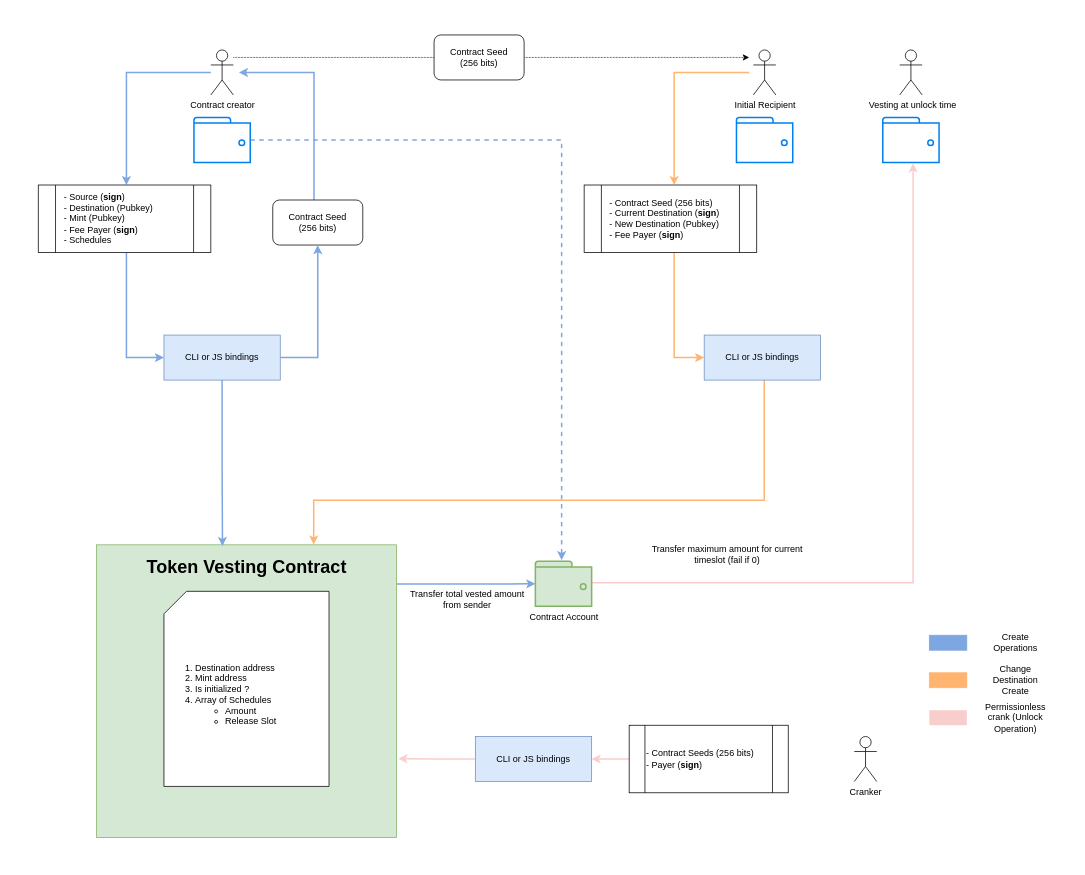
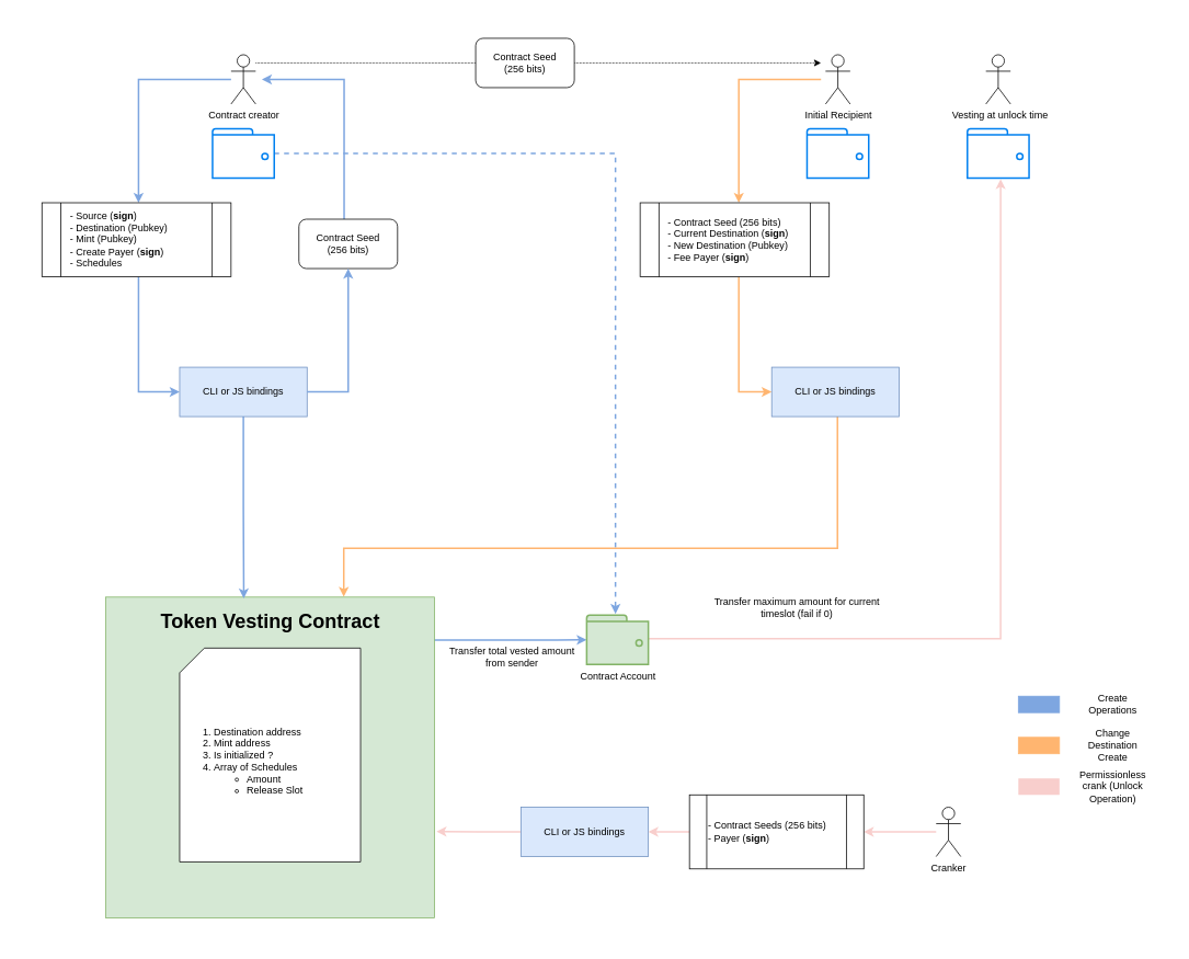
- <mxCell id="16" value="&lt;div&gt;- Source (&lt;b&gt;sign&lt;/b&gt;)&lt;/div&gt;&lt;div&gt;- Destination (Pubkey)&lt;/div&gt;&lt;div&gt;- Mint (Pubkey)&lt;br&gt;&lt;/div&gt;&lt;div&gt;- Fee Payer (&lt;b&gt;sign&lt;/b&gt;)&lt;br&gt;&lt;/div&gt;&lt;div&gt;- Schedules&lt;br&gt;&lt;/div&gt;" style="shape=process;whiteSpace=wrap;html=1;backgroundOutline=1;align=left;spacing=11;labelBorderColor=none;" parent="1" vertex="1"><mxGeometry x="50.5" y="246" width="230" height="90" as="geometry" /></mxCell>
+ <mxCell id="16" value="&lt;div&gt;- Source (&lt;b&gt;sign&lt;/b&gt;)&lt;/div&gt;&lt;div&gt;- Destination (Pubkey)&lt;/div&gt;&lt;div&gt;- Mint (Pubkey)&lt;br&gt;&lt;/div&gt;&lt;div&gt;- Create Payer (&lt;b&gt;sign&lt;/b&gt;)&lt;br&gt;&lt;/div&gt;&lt;div&gt;- Schedules&lt;br&gt;&lt;/div&gt;" style="shape=process;whiteSpace=wrap;html=1;backgroundOutline=1;align=left;spacing=11;labelBorderColor=none;" parent="1" vertex="1"><mxGeometry x="50.5" y="246" width="230" height="90" as="geometry" /></mxCell>
+ <mxCell id="27" style="edgeStyle=orthogonalEdgeStyle;rounded=0;orthogonalLoop=1;jettySize=auto;html=1;fillColor=#f8cecc;strokeWidth=2;strokeColor=#F8CECC;" parent="1" source="28" target="32" edge="1"><mxGeometry relative="1" as="geometry"><Array as="points"><mxPoint x="1123" y="1011" /></Array></mxGeometry></mxCell>
